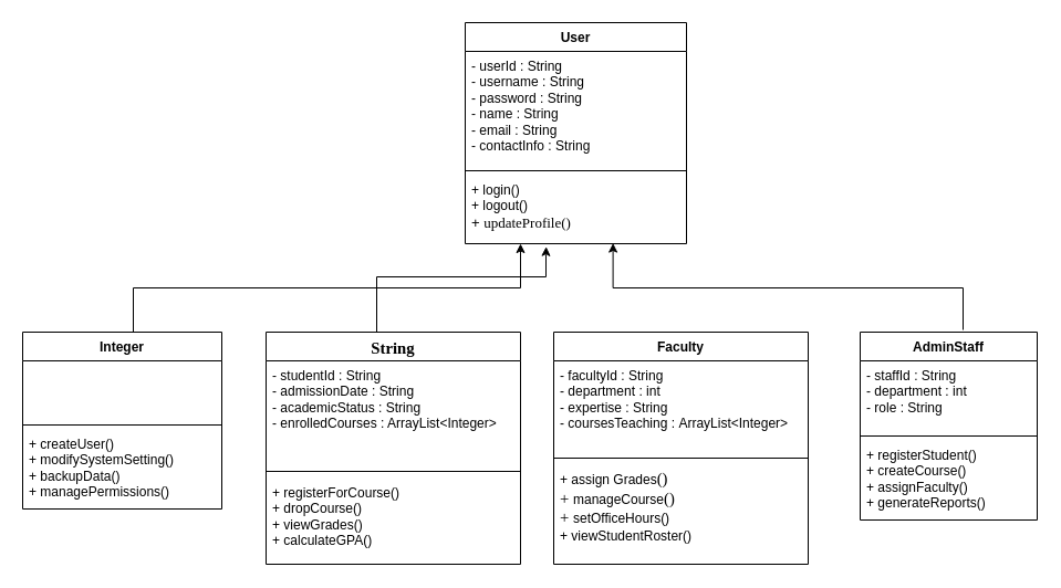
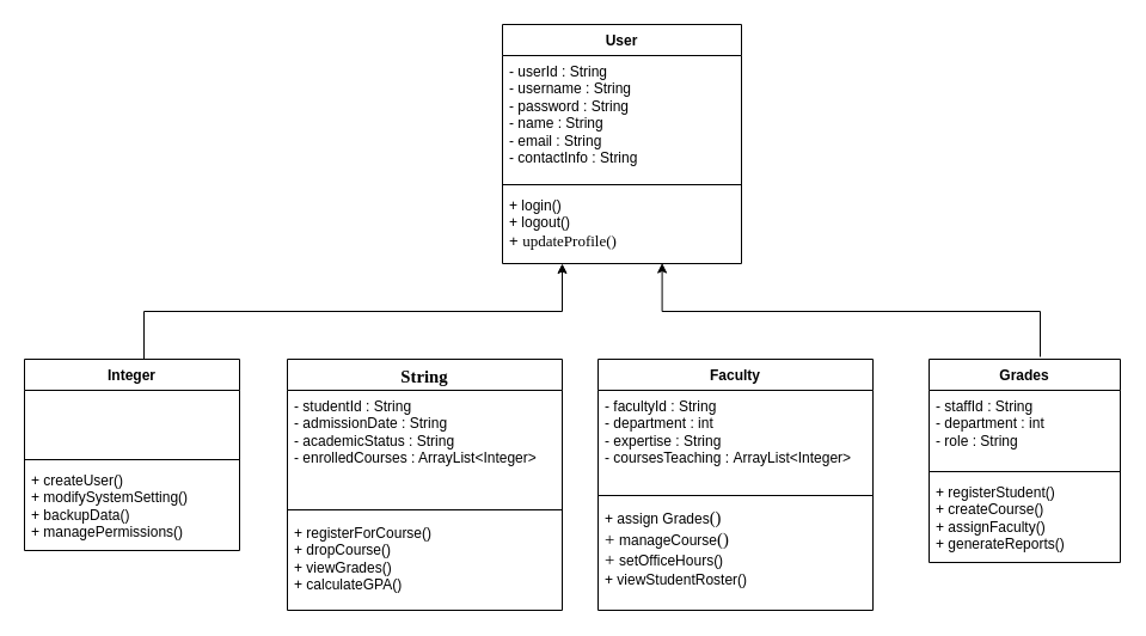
- <mxCell id="10" style="edgeStyle=orthogonalEdgeStyle;rounded=0;orthogonalLoop=1;jettySize=auto;html=1;entryX=0.366;entryY=1.044;entryDx=0;entryDy=0;entryPerimeter=0;" parent="1" source="6" target="5" edge="1"><mxGeometry relative="1" as="geometry"><Array as="points"><mxPoint x="340" y="250" /><mxPoint x="493" y="250" /><mxPoint x="493" y="230" /></Array></mxGeometry></mxCell>
- <mxCell id="15" value="AdminStaff" style="swimlane;fontStyle=1;align=center;verticalAlign=top;childLayout=stackLayout;horizontal=1;startSize=26;horizontalStack=0;resizeParent=1;resizeParentMax=0;resizeLast=0;collapsible=1;marginBottom=0;whiteSpace=wrap;html=1;" parent="1" vertex="1"><mxGeometry x="777" y="300" width="160" height="170" as="geometry" /></mxCell>
+ <mxCell id="15" value="Grades" style="swimlane;fontStyle=1;align=center;verticalAlign=top;childLayout=stackLayout;horizontal=1;startSize=26;horizontalStack=0;resizeParent=1;resizeParentMax=0;resizeLast=0;collapsible=1;marginBottom=0;whiteSpace=wrap;html=1;" parent="1" vertex="1"><mxGeometry x="777" y="300" width="160" height="170" as="geometry" /></mxCell>
